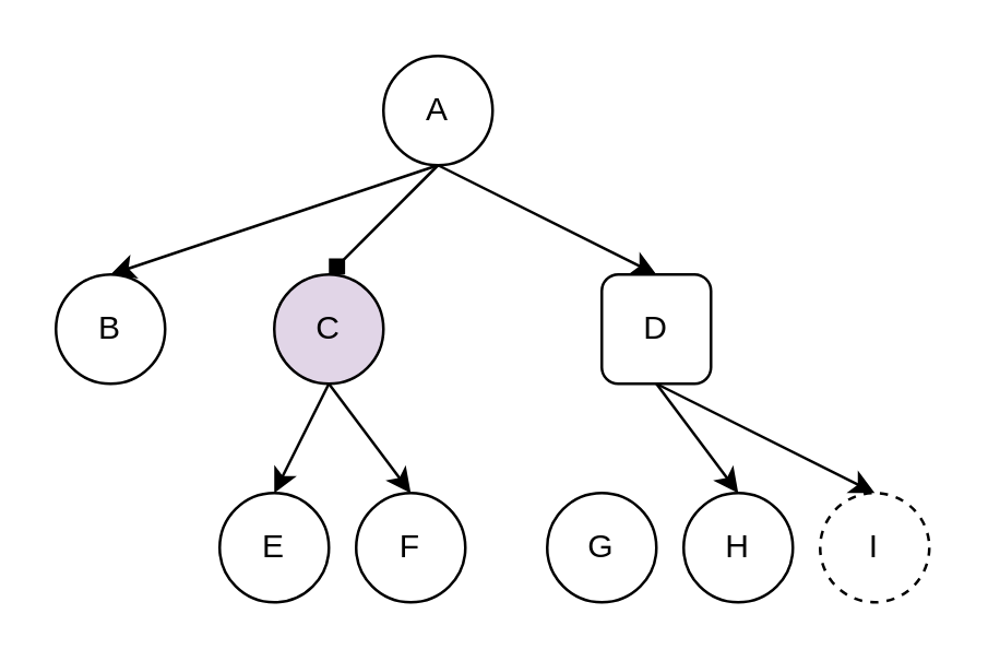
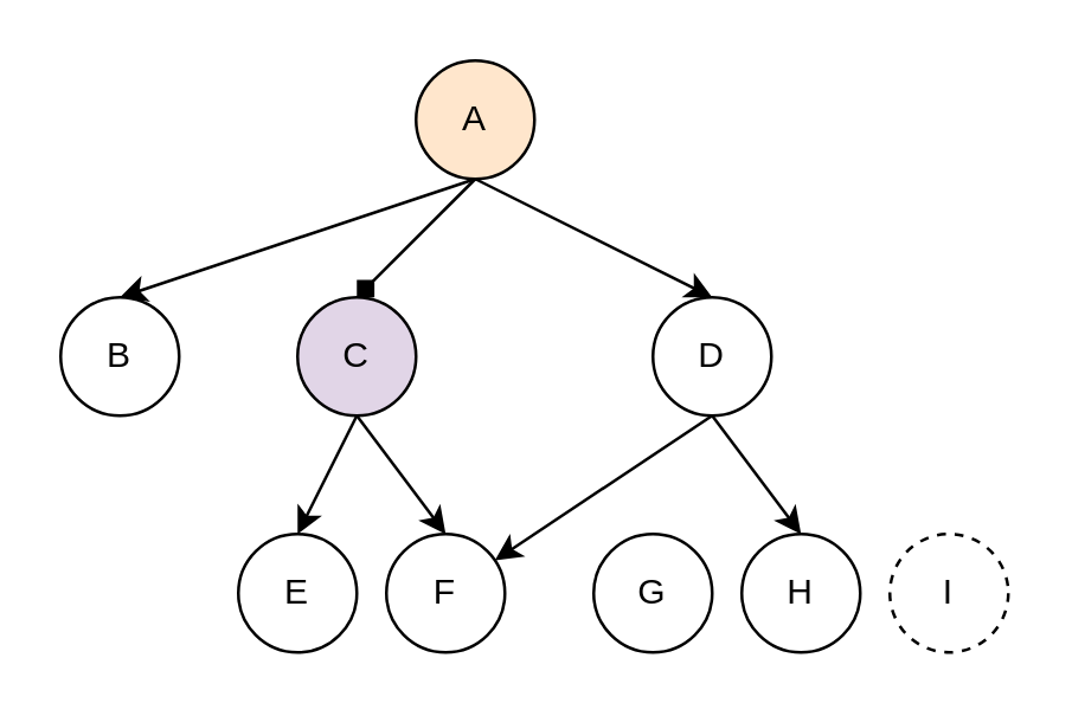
- <mxCell id="2" value="A" style="ellipse;whiteSpace=wrap;html=1;aspect=fixed;" vertex="1" parent="1"><mxGeometry x="140" y="20" width="40" height="40" as="geometry" /></mxCell>
+ <mxCell id="2" value="A" style="ellipse;whiteSpace=wrap;html=1;aspect=fixed;fillColor=#ffe6cc;" vertex="1" parent="1"><mxGeometry x="140" y="20" width="40" height="40" as="geometry" /></mxCell>
- <mxCell id="5" value="D" style="whiteSpace=wrap;html=1;aspect=fixed;rounded=1;" vertex="1" parent="1"><mxGeometry x="220" y="100" width="40" height="40" as="geometry" /></mxCell>
+ <mxCell id="5" value="D" style="ellipse;whiteSpace=wrap;html=1;aspect=fixed;" vertex="1" parent="1"><mxGeometry x="220" y="100" width="40" height="40" as="geometry" /></mxCell>
- <mxCell id="17" value="" style="endArrow=classic;html=1;rounded=0;exitX=0.5;exitY=1;exitDx=0;exitDy=0;entryX=0.5;entryY=0;entryDx=0;entryDy=0;" edge="1" parent="1" source="5" target="9"><mxGeometry width="50" height="50" relative="1" as="geometry"><mxPoint x="230" y="130" as="sourcePoint" /><mxPoint x="150" y="170" as="targetPoint" /></mxGeometry></mxCell>
+ <mxCell id="17" value="" style="endArrow=classic;html=1;rounded=0;exitX=0.5;exitY=1;exitDx=0;exitDy=0;" edge="1" parent="1" source="5" target="6"><mxGeometry width="50" height="50" relative="1" as="geometry"><mxPoint x="230" y="130" as="sourcePoint" /><mxPoint x="150" y="170" as="targetPoint" /></mxGeometry></mxCell>
